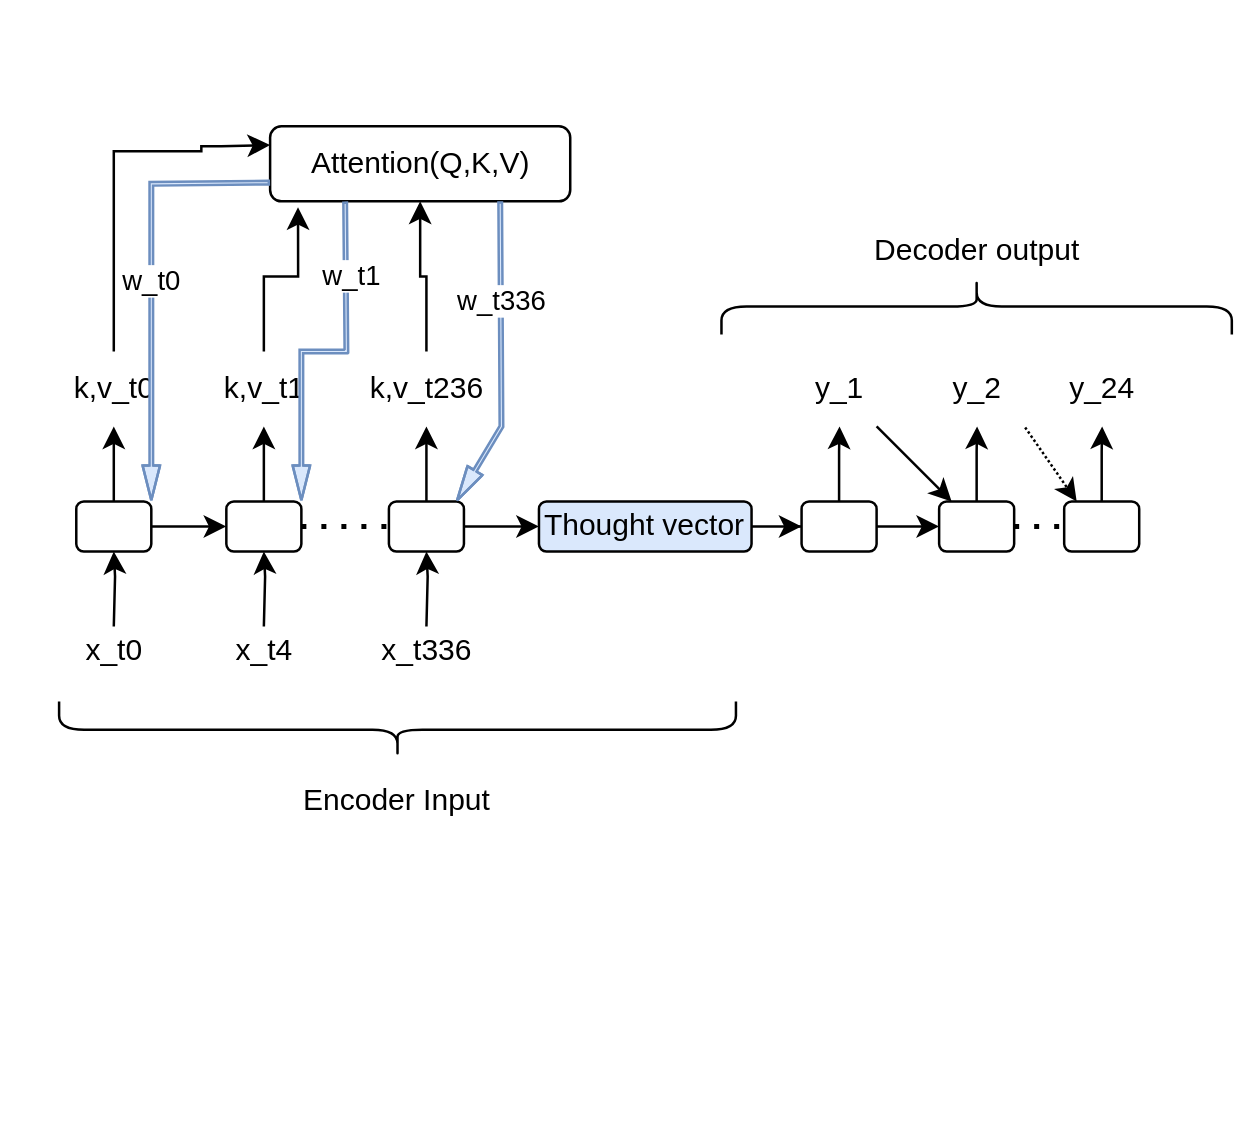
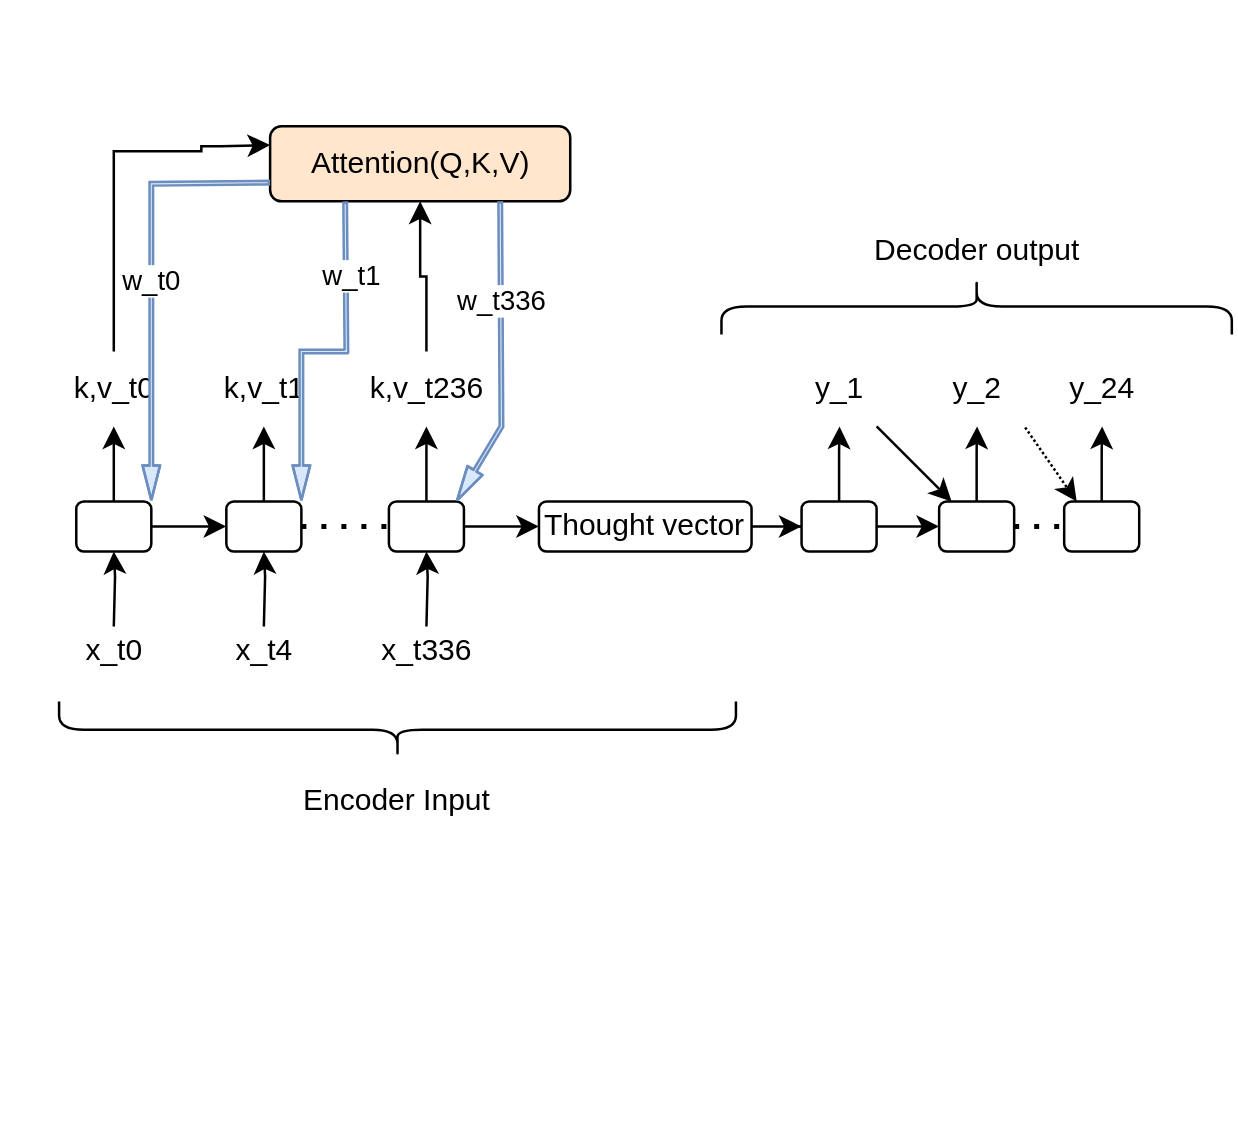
- <mxCell id="48" value="Attention(Q,K,V)" style="rounded=1;whiteSpace=wrap;html=1;" vertex="1" parent="1"><mxGeometry x="107.5" y="50" width="120" height="30" as="geometry" /></mxCell>
+ <mxCell id="48" value="Attention(Q,K,V)" style="rounded=1;whiteSpace=wrap;html=1;fillColor=#ffe6cc;" vertex="1" parent="1"><mxGeometry x="107.5" y="50" width="120" height="30" as="geometry" /></mxCell>
- <mxCell id="44" style="edgeStyle=orthogonalEdgeStyle;rounded=0;orthogonalLoop=1;jettySize=auto;html=1;entryX=0.093;entryY=1.078;entryDx=0;entryDy=0;entryPerimeter=0;" edge="1" parent="1" source="45" target="48"><mxGeometry relative="1" as="geometry" /></mxCell>
- <mxCell id="39" value="Thought vector" style="rounded=1;whiteSpace=wrap;html=1;fillColor=#dae8fc;" parent="1" vertex="1"><mxGeometry x="215" y="200" width="85" height="20" as="geometry" /></mxCell>
+ <mxCell id="39" value="Thought vector" style="rounded=1;whiteSpace=wrap;html=1;" parent="1" vertex="1"><mxGeometry x="215" y="200" width="85" height="20" as="geometry" /></mxCell>
